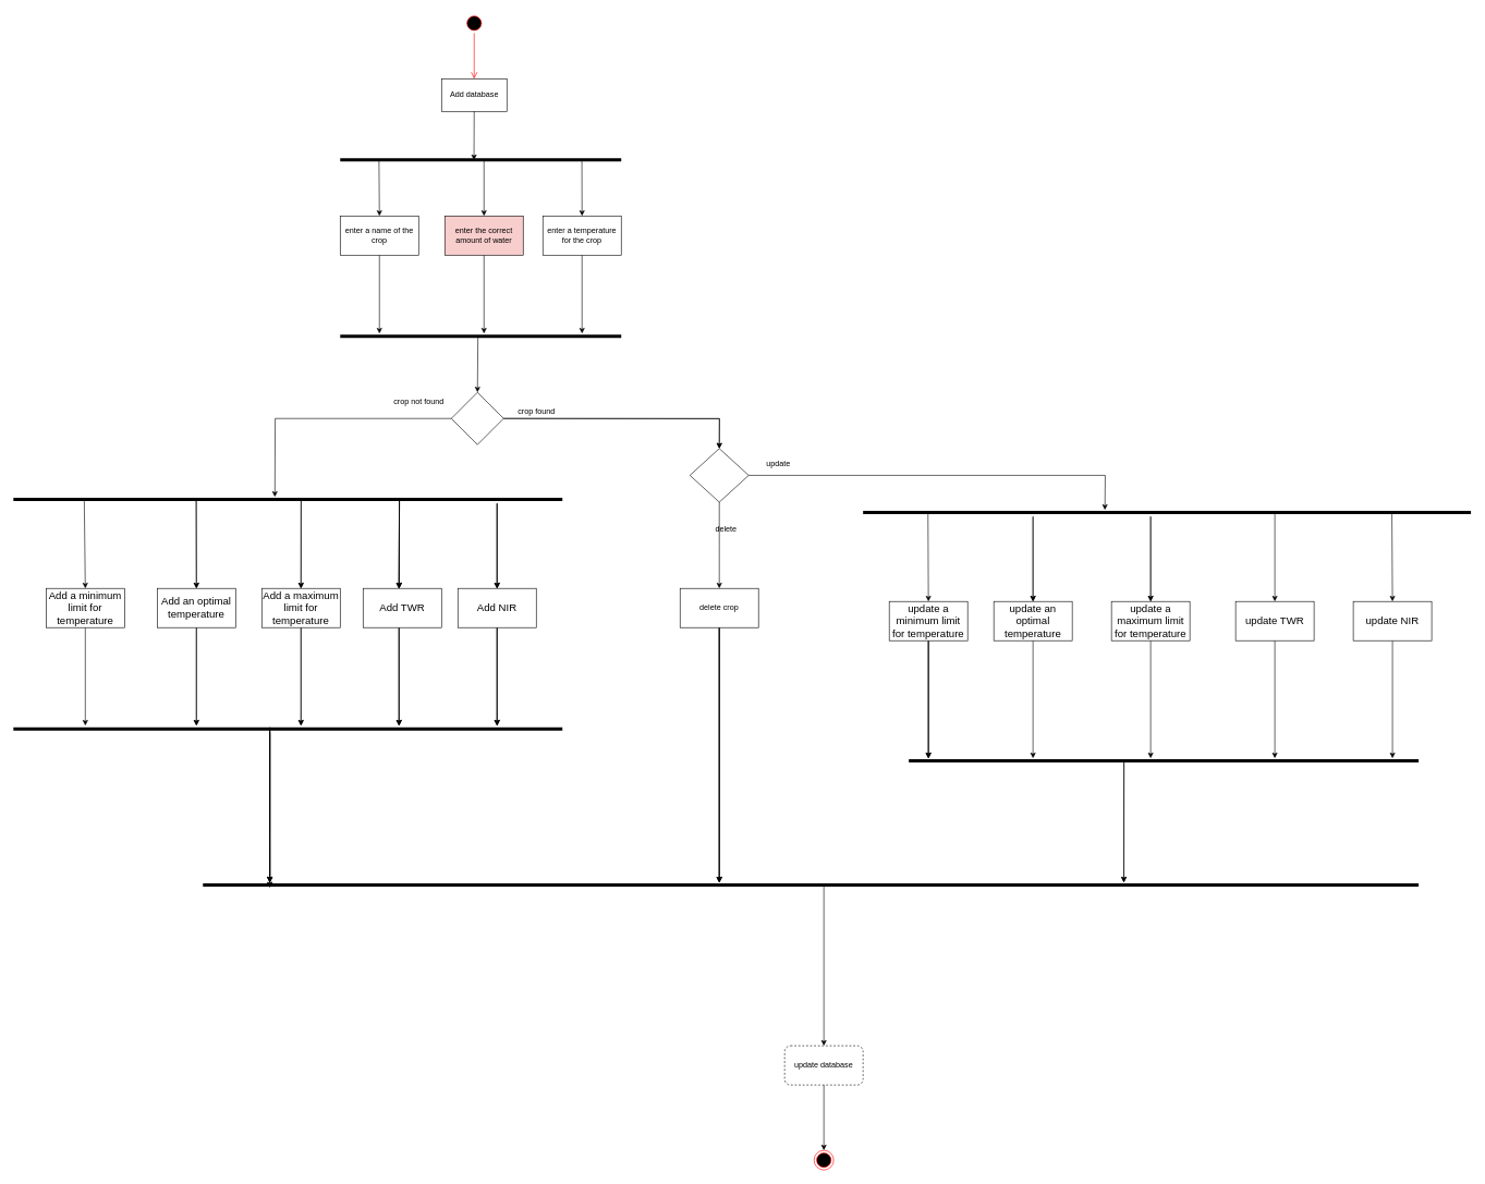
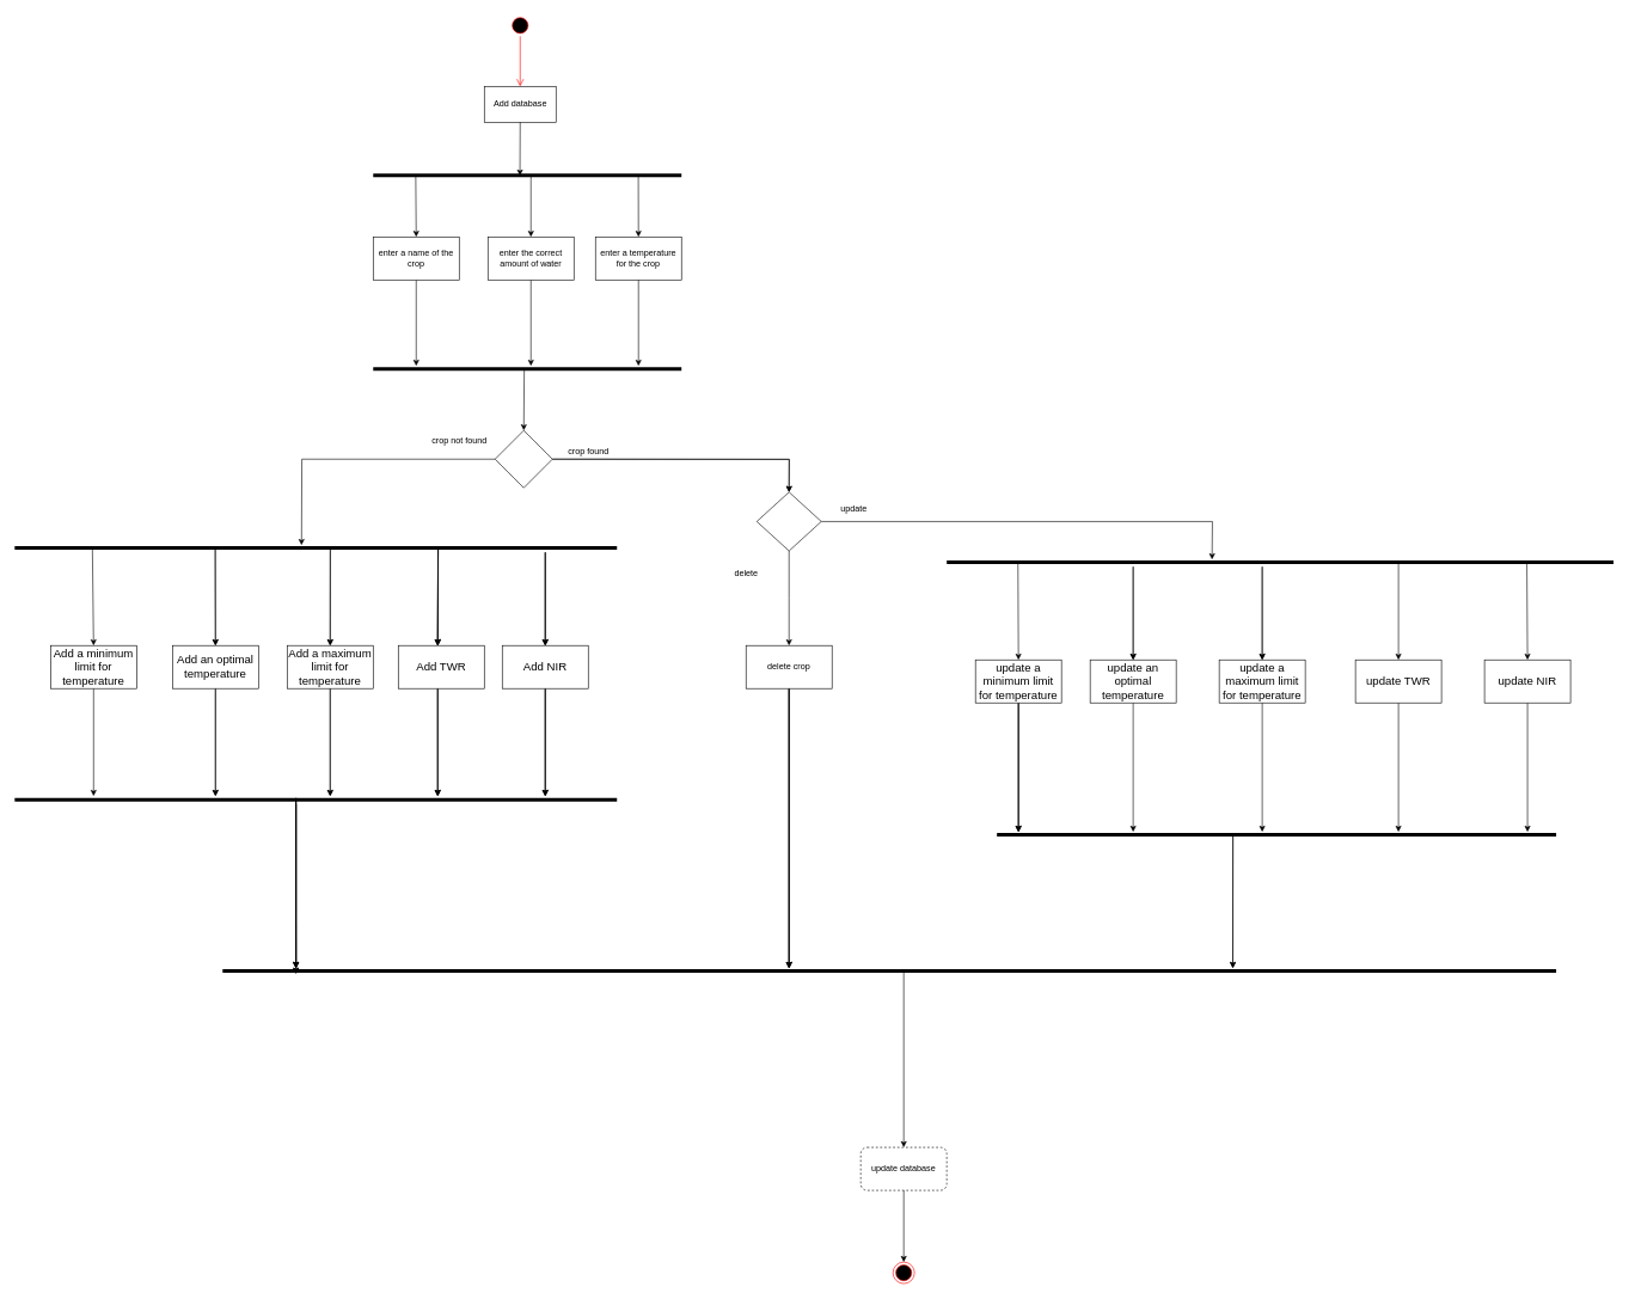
- <mxCell id="85" value="enter the correct amount of water" style="rounded=0;whiteSpace=wrap;html=1;fillColor=#f8cecc;" parent="1" vertex="1"><mxGeometry x="680" y="330" width="120" height="60" as="geometry" /></mxCell>
+ <mxCell id="85" value="enter the correct amount of water" style="rounded=0;whiteSpace=wrap;html=1;" parent="1" vertex="1"><mxGeometry x="680" y="330" width="120" height="60" as="geometry" /></mxCell>
- <mxCell id="43" value="delete" style="text;html=1;align=center;verticalAlign=middle;resizable=0;points=[];autosize=1;strokeColor=none;fillColor=none;" parent="1" vertex="1"><mxGeometry x="1080" y="795" width="60" height="30" as="geometry" /></mxCell>
+ <mxCell id="43" value="delete" style="text;html=1;align=center;verticalAlign=middle;resizable=0;points=[];autosize=1;strokeColor=none;fillColor=none;" parent="1" vertex="1"><mxGeometry x="1010" y="785" width="60" height="30" as="geometry" /></mxCell>
